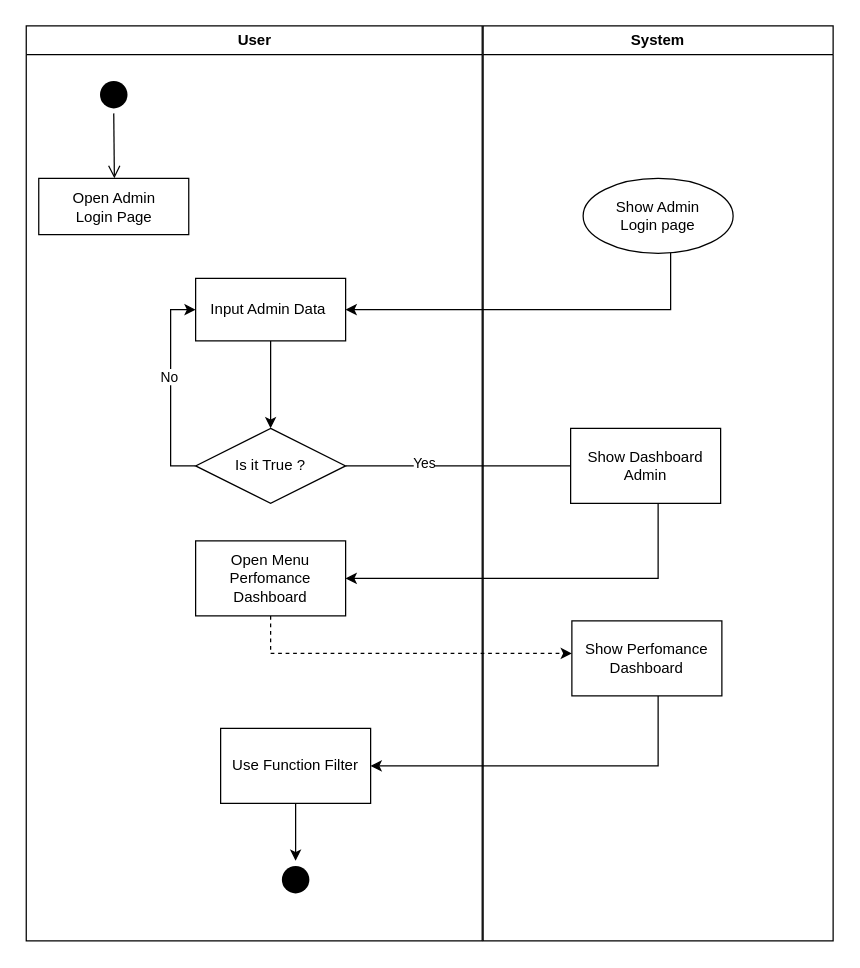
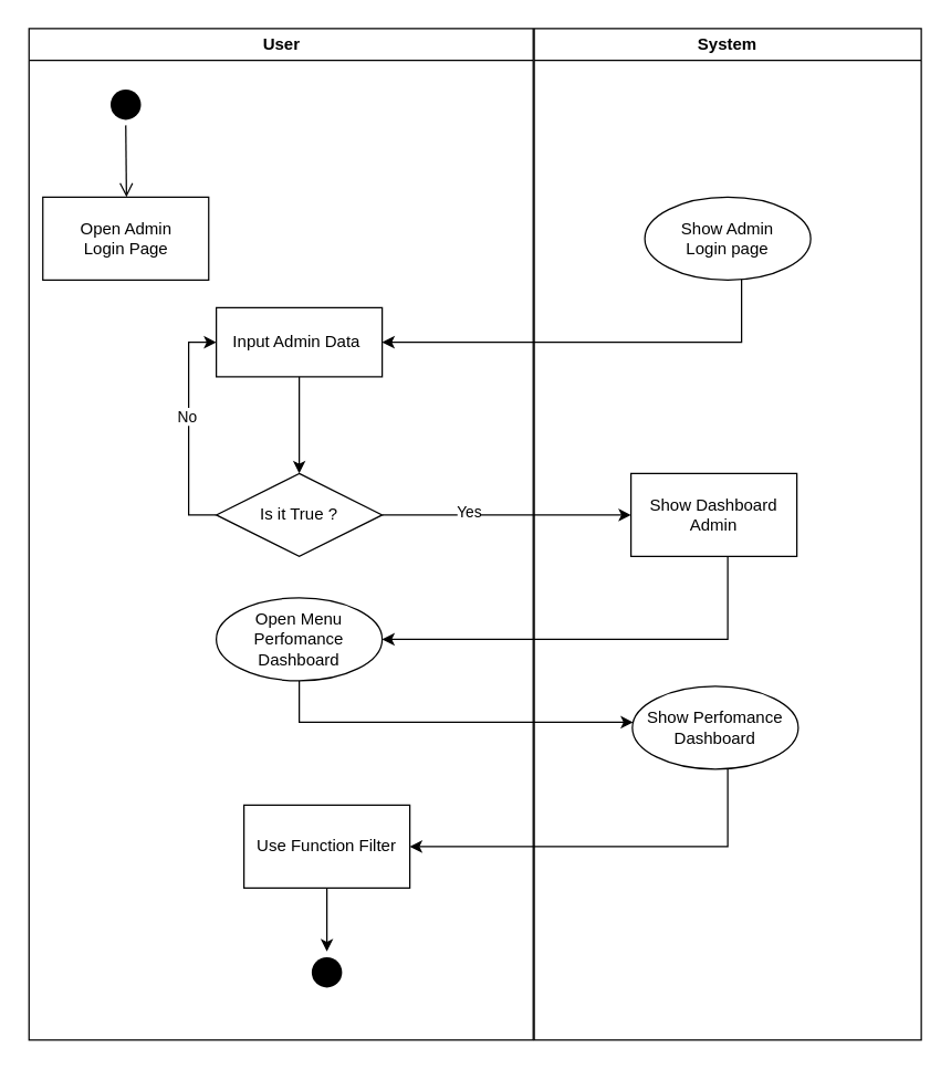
- <mxCell id="5" value="Open Admin&lt;br&gt;Login Page" style="whiteSpace=wrap;html=1;rounded=0;" vertex="1" parent="2"><mxGeometry x="10" y="122" width="120" height="45" as="geometry" /></mxCell>
+ <mxCell id="5" value="Open Admin&lt;br&gt;Login Page" style="whiteSpace=wrap;html=1;rounded=0;" vertex="1" parent="2"><mxGeometry x="10" y="122" width="120" height="60" as="geometry" /></mxCell>
- <mxCell id="19" value="" style="edgeStyle=orthogonalEdgeStyle;rounded=0;orthogonalLoop=1;jettySize=auto;html=1;strokeColor=#000000;endArrow=none;" edge="1" parent="1" source="10" target="17"><mxGeometry relative="1" as="geometry" /></mxCell>
+ <mxCell id="19" value="" style="edgeStyle=orthogonalEdgeStyle;rounded=0;orthogonalLoop=1;jettySize=auto;html=1;strokeColor=#000000;" edge="1" parent="1" source="10" target="17"><mxGeometry relative="1" as="geometry" /></mxCell>
- <mxCell id="11" value="Open Menu Perfomance Dashboard" style="whiteSpace=wrap;html=1;rounded=0;" vertex="1" parent="2"><mxGeometry x="135.5" y="412" width="120" height="60" as="geometry" /></mxCell>
+ <mxCell id="11" value="Open Menu Perfomance Dashboard" style="ellipse;whiteSpace=wrap;html=1;" vertex="1" parent="2"><mxGeometry x="135.5" y="412" width="120" height="60" as="geometry" /></mxCell>
- <mxCell id="23" value="" style="edgeStyle=orthogonalEdgeStyle;rounded=0;orthogonalLoop=1;jettySize=auto;html=1;strokeColor=#000000;dashed=1;" edge="1" parent="1" source="11" target="18"><mxGeometry relative="1" as="geometry"><Array as="points"><mxPoint x="216" y="522" /></Array></mxGeometry></mxCell>
+ <mxCell id="23" value="" style="edgeStyle=orthogonalEdgeStyle;rounded=0;orthogonalLoop=1;jettySize=auto;html=1;strokeColor=#000000;" edge="1" parent="1" source="11" target="18"><mxGeometry relative="1" as="geometry"><Array as="points"><mxPoint x="216" y="522" /></Array></mxGeometry></mxCell>
- <mxCell id="18" value="Show Perfomance Dashboard" style="whiteSpace=wrap;html=1;rounded=0;" vertex="1" parent="15"><mxGeometry x="71" y="476" width="120" height="60" as="geometry" /></mxCell>
+ <mxCell id="18" value="Show Perfomance Dashboard" style="ellipse;whiteSpace=wrap;html=1;" vertex="1" parent="15"><mxGeometry x="71" y="476" width="120" height="60" as="geometry" /></mxCell>
